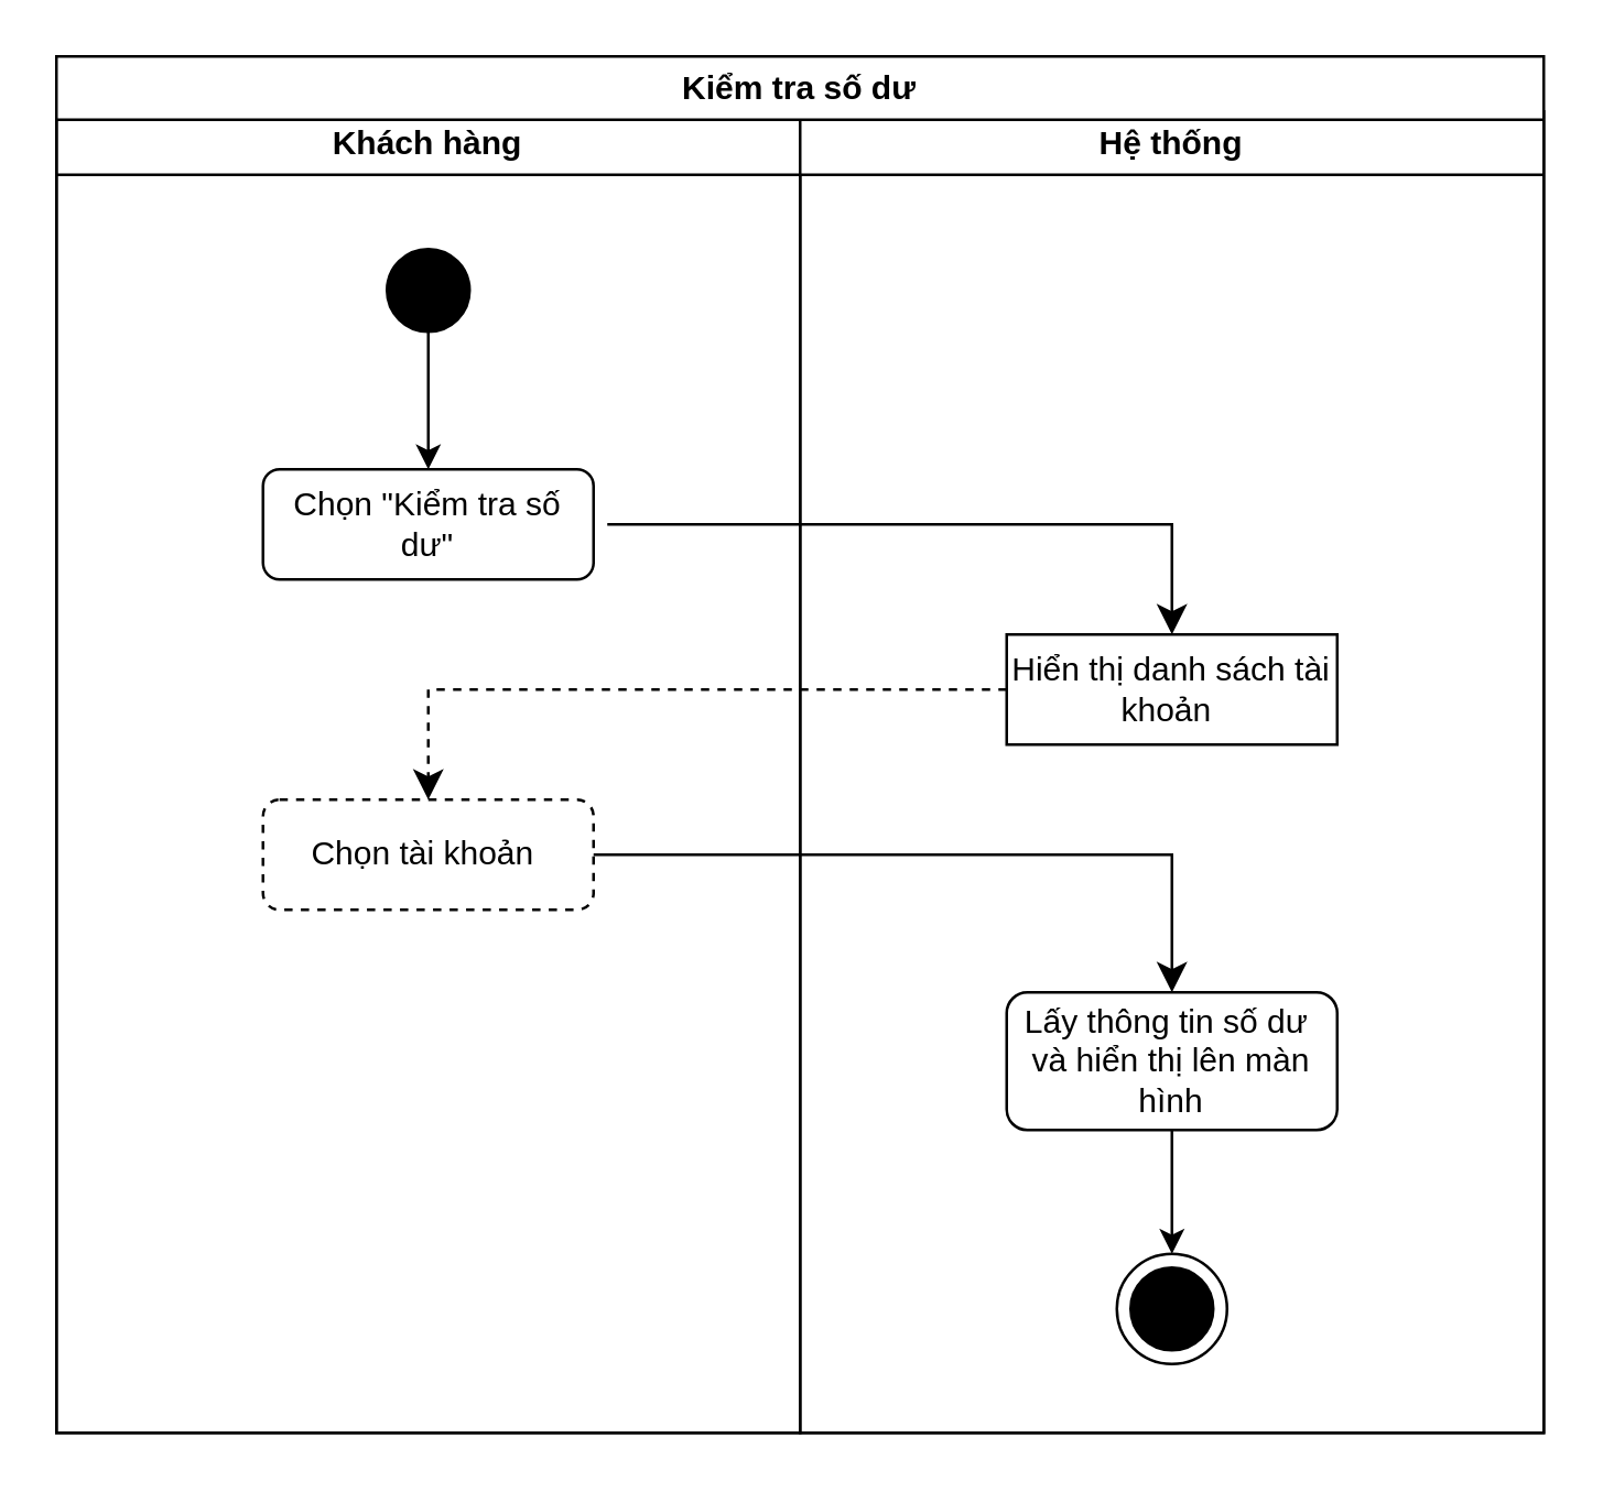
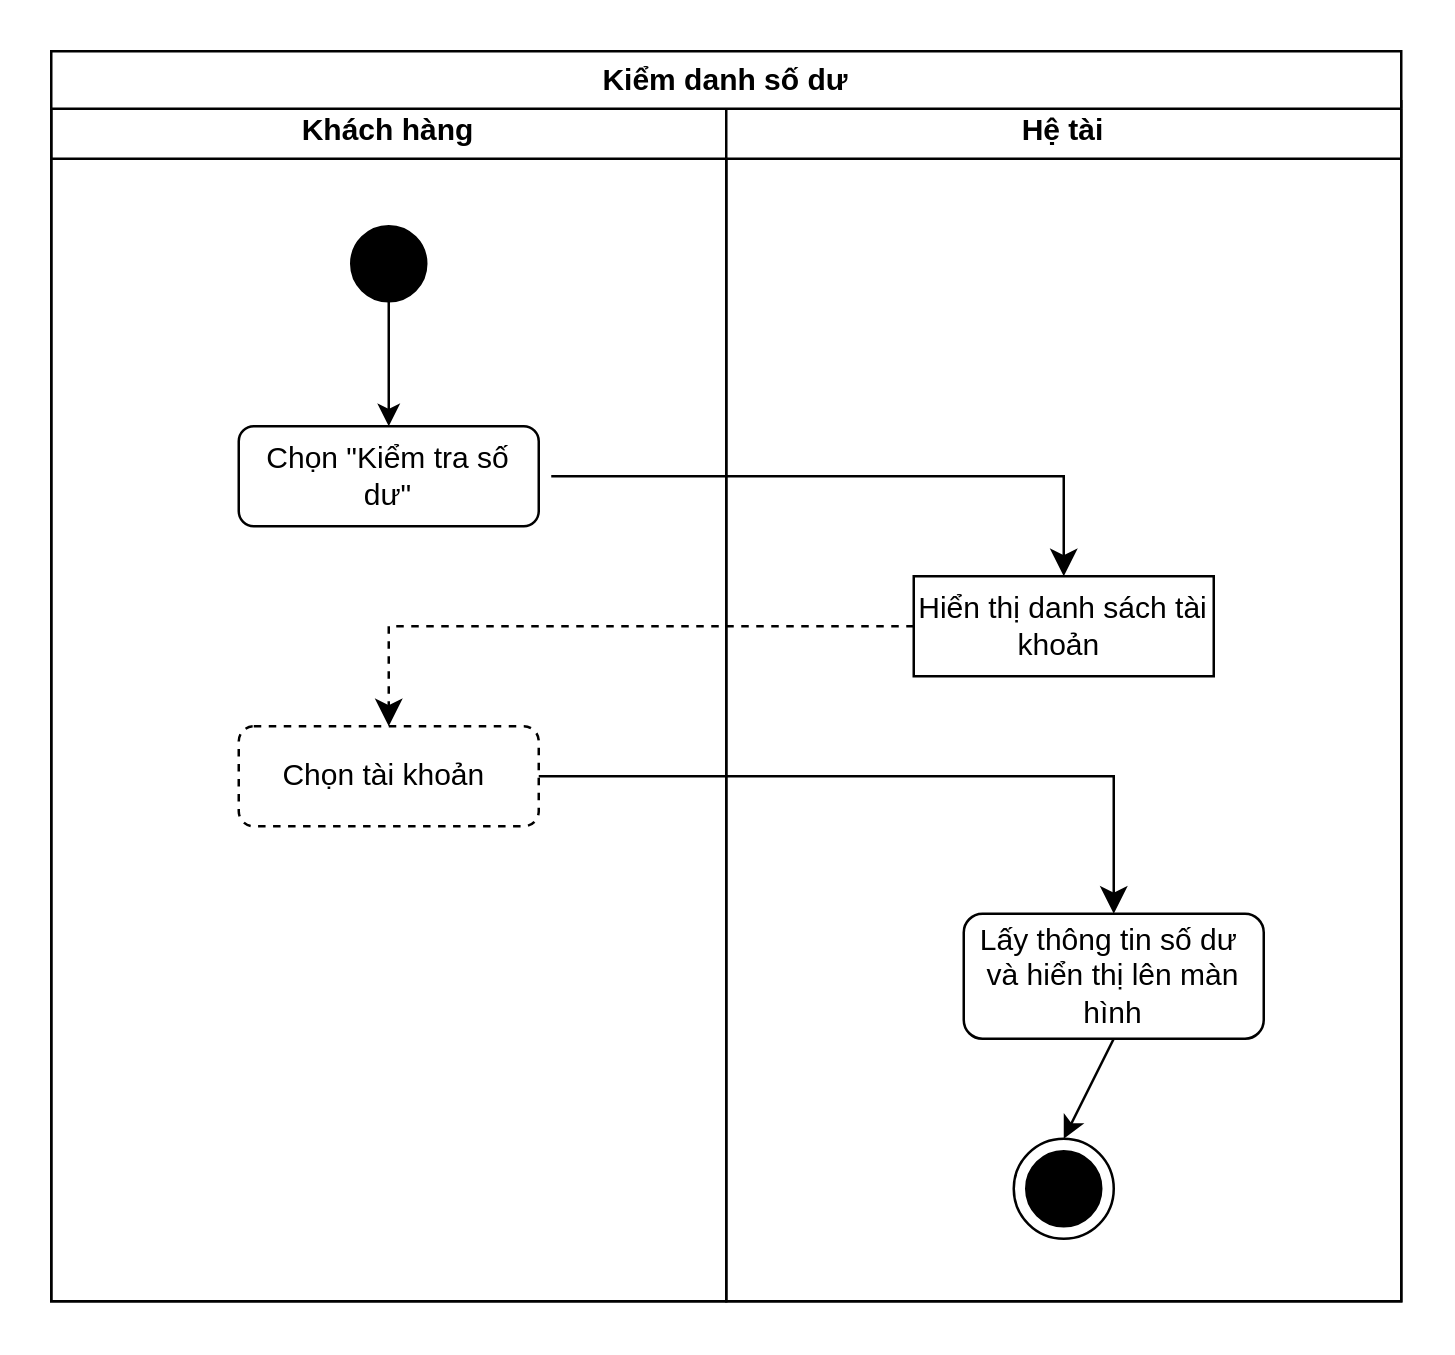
- <mxCell id="16" value="Kiểm tra số dư" style="swimlane;whiteSpace=wrap;html=1;" vertex="1" parent="1"><mxGeometry x="20" y="20" width="540" height="500" as="geometry" /></mxCell>
+ <mxCell id="16" value="Kiểm danh số dư" style="swimlane;whiteSpace=wrap;html=1;" vertex="1" parent="1"><mxGeometry x="20" y="20" width="540" height="500" as="geometry" /></mxCell>
- <mxCell id="7" value="Hệ thống" style="swimlane;whiteSpace=wrap;html=1;" parent="1" vertex="1"><mxGeometry x="290" y="40" width="270" height="480" as="geometry" /></mxCell>
+ <mxCell id="7" value="Hệ tài" style="swimlane;whiteSpace=wrap;html=1;" parent="1" vertex="1"><mxGeometry x="290" y="40" width="270" height="480" as="geometry" /></mxCell>
- <mxCell id="9" value="Lấy thông tin số dư&amp;nbsp;&lt;div&gt;và hiển thị lên màn hình&lt;/div&gt;" style="rounded=1;whiteSpace=wrap;html=1;fontSize=12;glass=0;strokeWidth=1;shadow=0;" parent="7" vertex="1"><mxGeometry x="75" y="320" width="120" height="50" as="geometry" /></mxCell>
+ <mxCell id="9" value="Lấy thông tin số dư&amp;nbsp;&lt;div&gt;và hiển thị lên màn hình&lt;/div&gt;" style="rounded=1;whiteSpace=wrap;html=1;fontSize=12;glass=0;strokeWidth=1;shadow=0;" parent="7" vertex="1"><mxGeometry x="95" y="325" width="120" height="50" as="geometry" /></mxCell>
